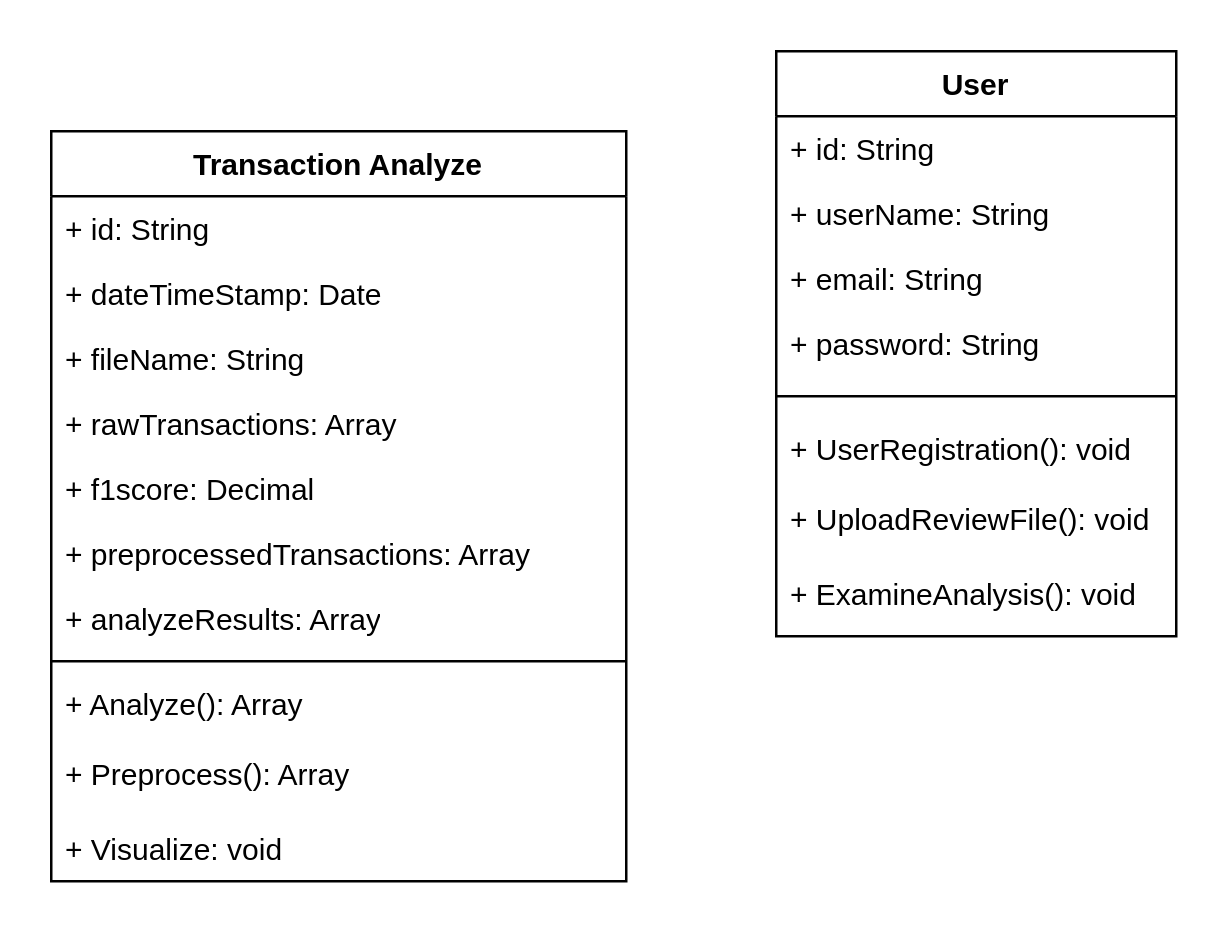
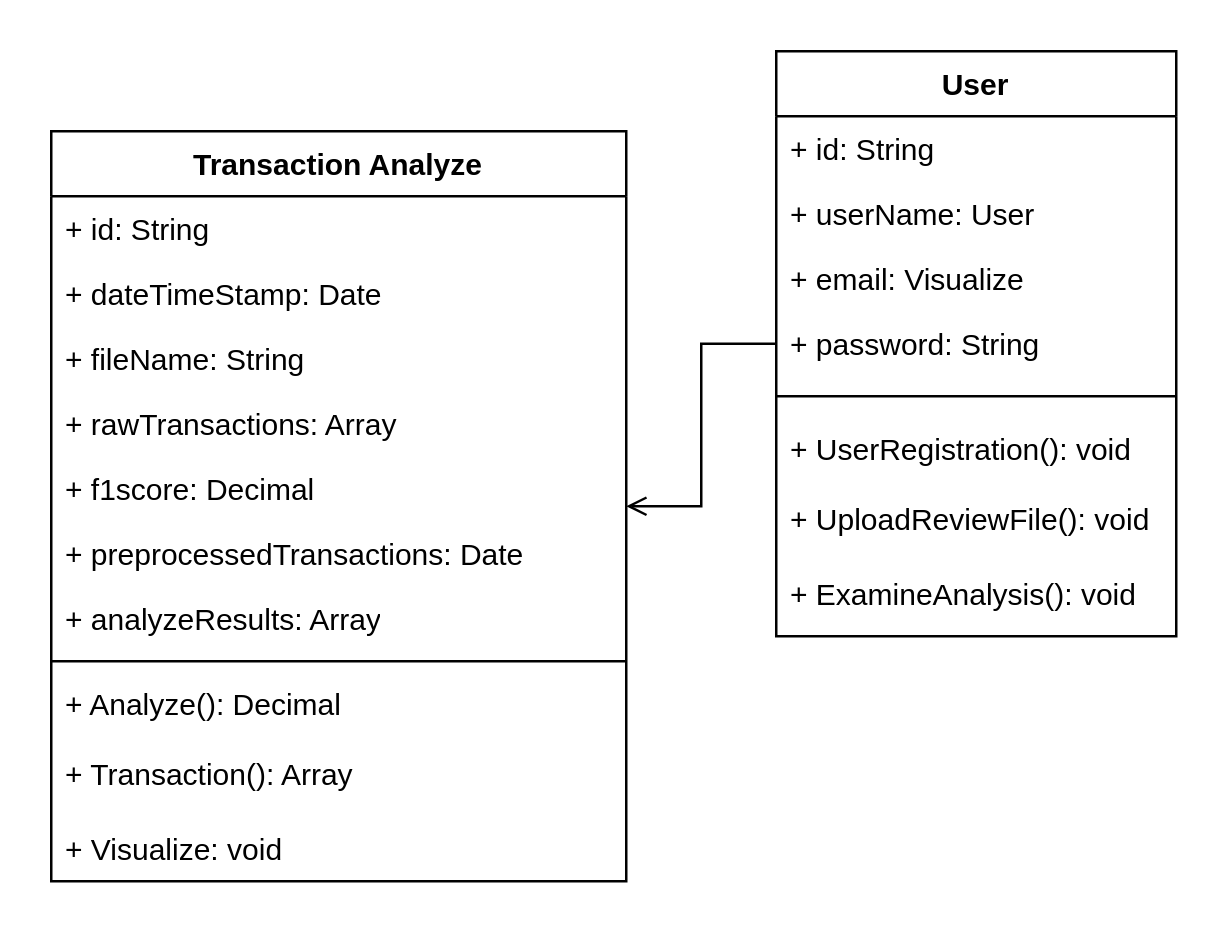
- <mxCell id="16" value="+ userName: String" style="text;html=1;strokeColor=none;fillColor=none;align=left;verticalAlign=top;spacingLeft=4;spacingRight=4;whiteSpace=wrap;overflow=hidden;rotatable=0;points=[[0,0.5],[1,0.5]];portConstraint=eastwest;" parent="14" vertex="1"><mxGeometry y="52" width="160" height="26" as="geometry" /></mxCell>
+ <mxCell id="16" value="+ userName: User" style="text;html=1;strokeColor=none;fillColor=none;align=left;verticalAlign=top;spacingLeft=4;spacingRight=4;whiteSpace=wrap;overflow=hidden;rotatable=0;points=[[0,0.5],[1,0.5]];portConstraint=eastwest;" parent="14" vertex="1"><mxGeometry y="52" width="160" height="26" as="geometry" /></mxCell>
- <mxCell id="17" value="+ email: String" style="text;html=1;strokeColor=none;fillColor=none;align=left;verticalAlign=top;spacingLeft=4;spacingRight=4;whiteSpace=wrap;overflow=hidden;rotatable=0;points=[[0,0.5],[1,0.5]];portConstraint=eastwest;" parent="14" vertex="1"><mxGeometry y="78" width="160" height="26" as="geometry" /></mxCell>
+ <mxCell id="17" value="+ email: Visualize" style="text;html=1;strokeColor=none;fillColor=none;align=left;verticalAlign=top;spacingLeft=4;spacingRight=4;whiteSpace=wrap;overflow=hidden;rotatable=0;points=[[0,0.5],[1,0.5]];portConstraint=eastwest;" parent="14" vertex="1"><mxGeometry y="78" width="160" height="26" as="geometry" /></mxCell>
+ <mxCell id="23" style="edgeStyle=orthogonalEdgeStyle;rounded=0;orthogonalLoop=1;jettySize=auto;html=1;exitX=0;exitY=0.5;exitDx=0;exitDy=0;entryX=1;entryY=0.5;entryDx=0;entryDy=0;endArrow=open;endFill=0;" parent="1" source="18" target="2" edge="1"><mxGeometry relative="1" as="geometry" /></mxCell>
- <mxCell id="8" value="+ preprocessedTransactions: Array" style="text;html=1;strokeColor=none;fillColor=none;align=left;verticalAlign=top;spacingLeft=4;spacingRight=4;whiteSpace=wrap;overflow=hidden;rotatable=0;points=[[0,0.5],[1,0.5]];portConstraint=eastwest;" parent="2" vertex="1"><mxGeometry y="156" width="230" height="26" as="geometry" /></mxCell>
+ <mxCell id="8" value="+ preprocessedTransactions: Date" style="text;html=1;strokeColor=none;fillColor=none;align=left;verticalAlign=top;spacingLeft=4;spacingRight=4;whiteSpace=wrap;overflow=hidden;rotatable=0;points=[[0,0.5],[1,0.5]];portConstraint=eastwest;" parent="2" vertex="1"><mxGeometry y="156" width="230" height="26" as="geometry" /></mxCell>
- <mxCell id="11" value="+ Analyze(): Array" style="text;strokeColor=none;fillColor=none;align=left;verticalAlign=top;spacingLeft=4;spacingRight=4;overflow=hidden;rotatable=0;points=[[0,0.5],[1,0.5]];portConstraint=eastwest;" parent="2" vertex="1"><mxGeometry y="216" width="230" height="28" as="geometry" /></mxCell>
+ <mxCell id="11" value="+ Analyze(): Decimal" style="text;strokeColor=none;fillColor=none;align=left;verticalAlign=top;spacingLeft=4;spacingRight=4;overflow=hidden;rotatable=0;points=[[0,0.5],[1,0.5]];portConstraint=eastwest;" parent="2" vertex="1"><mxGeometry y="216" width="230" height="28" as="geometry" /></mxCell>
- <mxCell id="12" value="+ Preprocess(): Array" style="text;strokeColor=none;fillColor=none;align=left;verticalAlign=top;spacingLeft=4;spacingRight=4;overflow=hidden;rotatable=0;points=[[0,0.5],[1,0.5]];portConstraint=eastwest;" parent="2" vertex="1"><mxGeometry y="244" width="230" height="30" as="geometry" /></mxCell>
+ <mxCell id="12" value="+ Transaction(): Array" style="text;strokeColor=none;fillColor=none;align=left;verticalAlign=top;spacingLeft=4;spacingRight=4;overflow=hidden;rotatable=0;points=[[0,0.5],[1,0.5]];portConstraint=eastwest;" parent="2" vertex="1"><mxGeometry y="244" width="230" height="30" as="geometry" /></mxCell>
